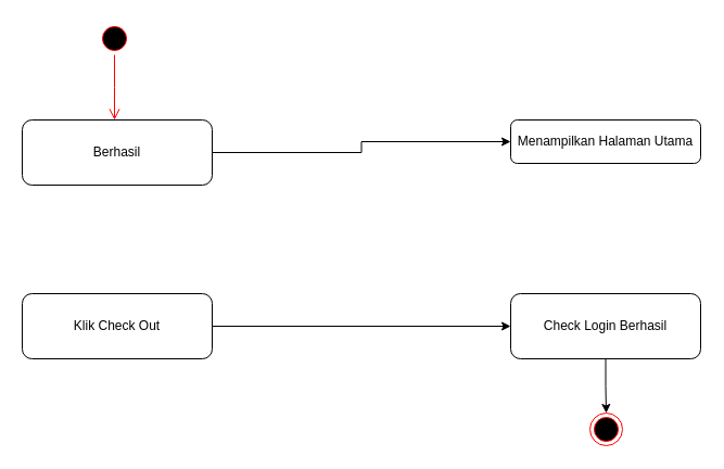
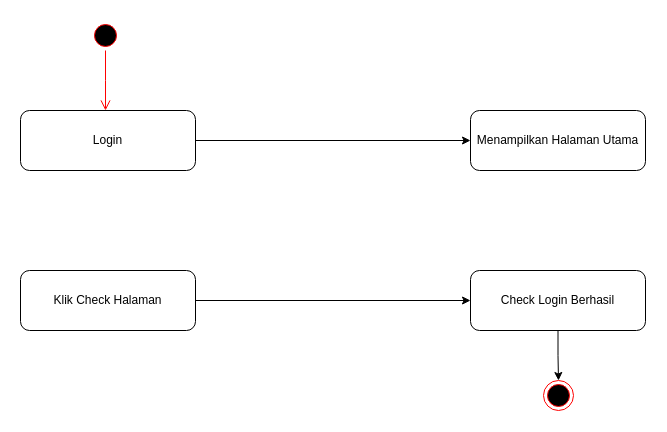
- <mxCell id="6" value="Menampilkan Halaman Utama" style="rounded=1;whiteSpace=wrap;html=1;" vertex="1" parent="1"><mxGeometry x="470" y="110" width="175" height="40" as="geometry" /></mxCell>
+ <mxCell id="6" value="Menampilkan Halaman Utama" style="rounded=1;whiteSpace=wrap;html=1;" vertex="1" parent="1"><mxGeometry x="470" y="110" width="175" height="60" as="geometry" /></mxCell>
- <mxCell id="5" value="Berhasil" style="rounded=1;whiteSpace=wrap;html=1;" vertex="1" parent="1"><mxGeometry x="20" y="110" width="175" height="60" as="geometry" /></mxCell>
+ <mxCell id="5" value="Login" style="rounded=1;whiteSpace=wrap;html=1;" vertex="1" parent="1"><mxGeometry x="20" y="110" width="175" height="60" as="geometry" /></mxCell>
- <mxCell id="8" value="Klik Check Out" style="rounded=1;whiteSpace=wrap;html=1;" vertex="1" parent="1"><mxGeometry x="20" y="270" width="175" height="60" as="geometry" /></mxCell>
+ <mxCell id="8" value="Klik Check Halaman" style="rounded=1;whiteSpace=wrap;html=1;" vertex="1" parent="1"><mxGeometry x="20" y="270" width="175" height="60" as="geometry" /></mxCell>
